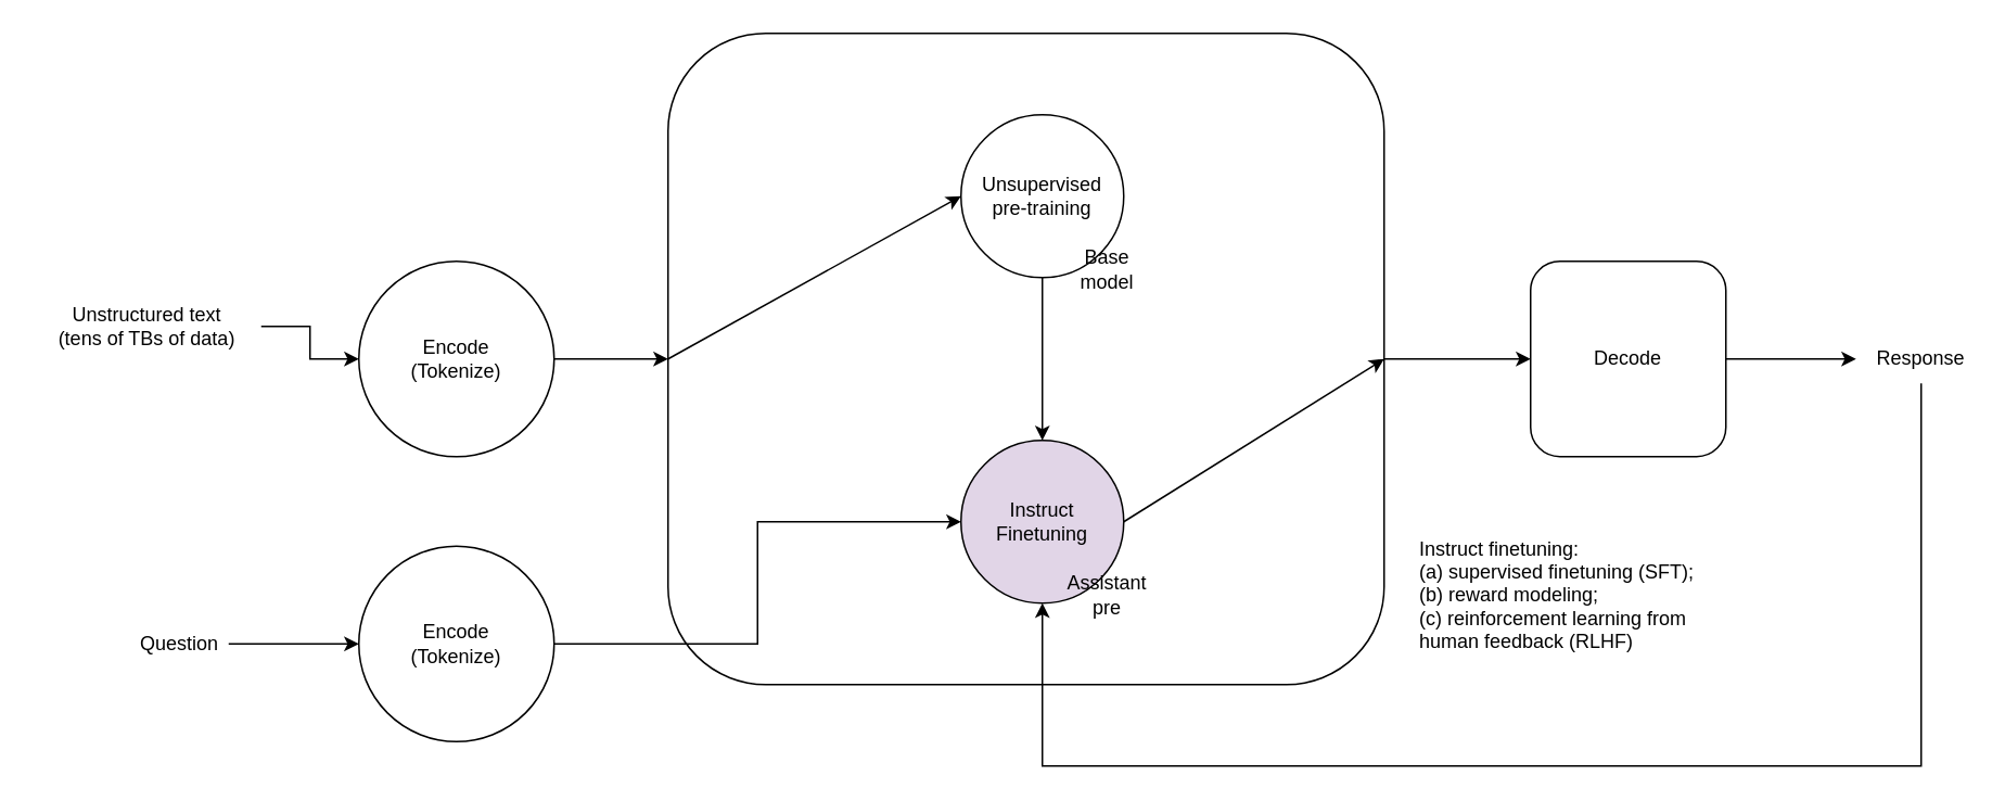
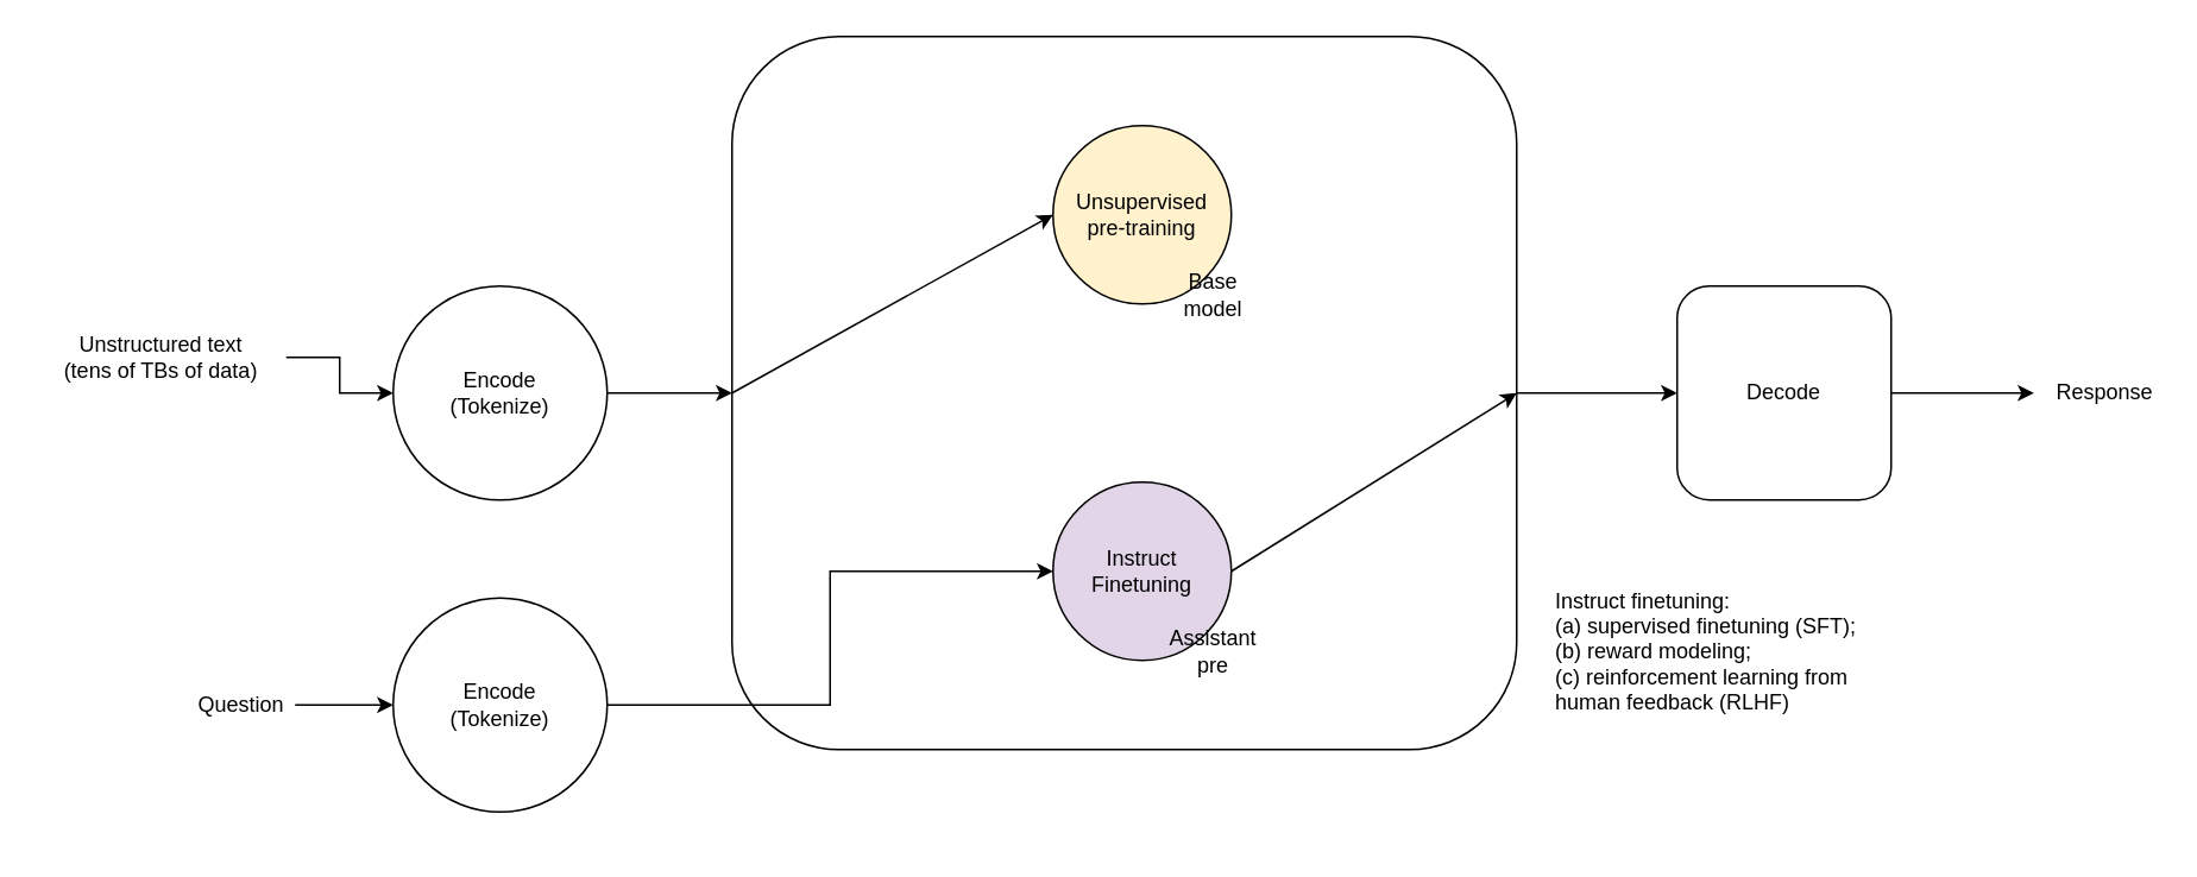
- <mxCell id="11" value="Unsupervised pre-training" style="ellipse;whiteSpace=wrap;html=1;aspect=fixed;" vertex="1" parent="1"><mxGeometry x="590" y="70" width="100" height="100" as="geometry" /></mxCell>
+ <mxCell id="11" value="Unsupervised pre-training" style="ellipse;whiteSpace=wrap;html=1;aspect=fixed;fillColor=#fff2cc;" vertex="1" parent="1"><mxGeometry x="590" y="70" width="100" height="100" as="geometry" /></mxCell>
- <mxCell id="10" style="edgeStyle=orthogonalEdgeStyle;rounded=0;orthogonalLoop=1;jettySize=auto;html=1;entryX=0.5;entryY=0;entryDx=0;entryDy=0;" edge="1" parent="1" source="11" target="13"><mxGeometry relative="1" as="geometry" /></mxCell>
- <mxCell id="18" value="Question" style="text;html=1;strokeColor=none;fillColor=none;align=center;verticalAlign=middle;whiteSpace=wrap;rounded=0;" vertex="1" parent="1"><mxGeometry x="80" y="380" width="60" height="30" as="geometry" /></mxCell>
+ <mxCell id="18" value="Question" style="text;html=1;strokeColor=none;fillColor=none;align=center;verticalAlign=middle;whiteSpace=wrap;rounded=0;" vertex="1" parent="1"><mxGeometry x="105" y="380" width="60" height="30" as="geometry" /></mxCell>
- <mxCell id="15" style="edgeStyle=orthogonalEdgeStyle;rounded=0;orthogonalLoop=1;jettySize=auto;html=1;entryX=0.5;entryY=1;entryDx=0;entryDy=0;" edge="1" parent="1" source="16" target="13"><mxGeometry relative="1" as="geometry"><Array as="points"><mxPoint x="1180" y="470" /><mxPoint x="640" y="470" /></Array></mxGeometry></mxCell>
